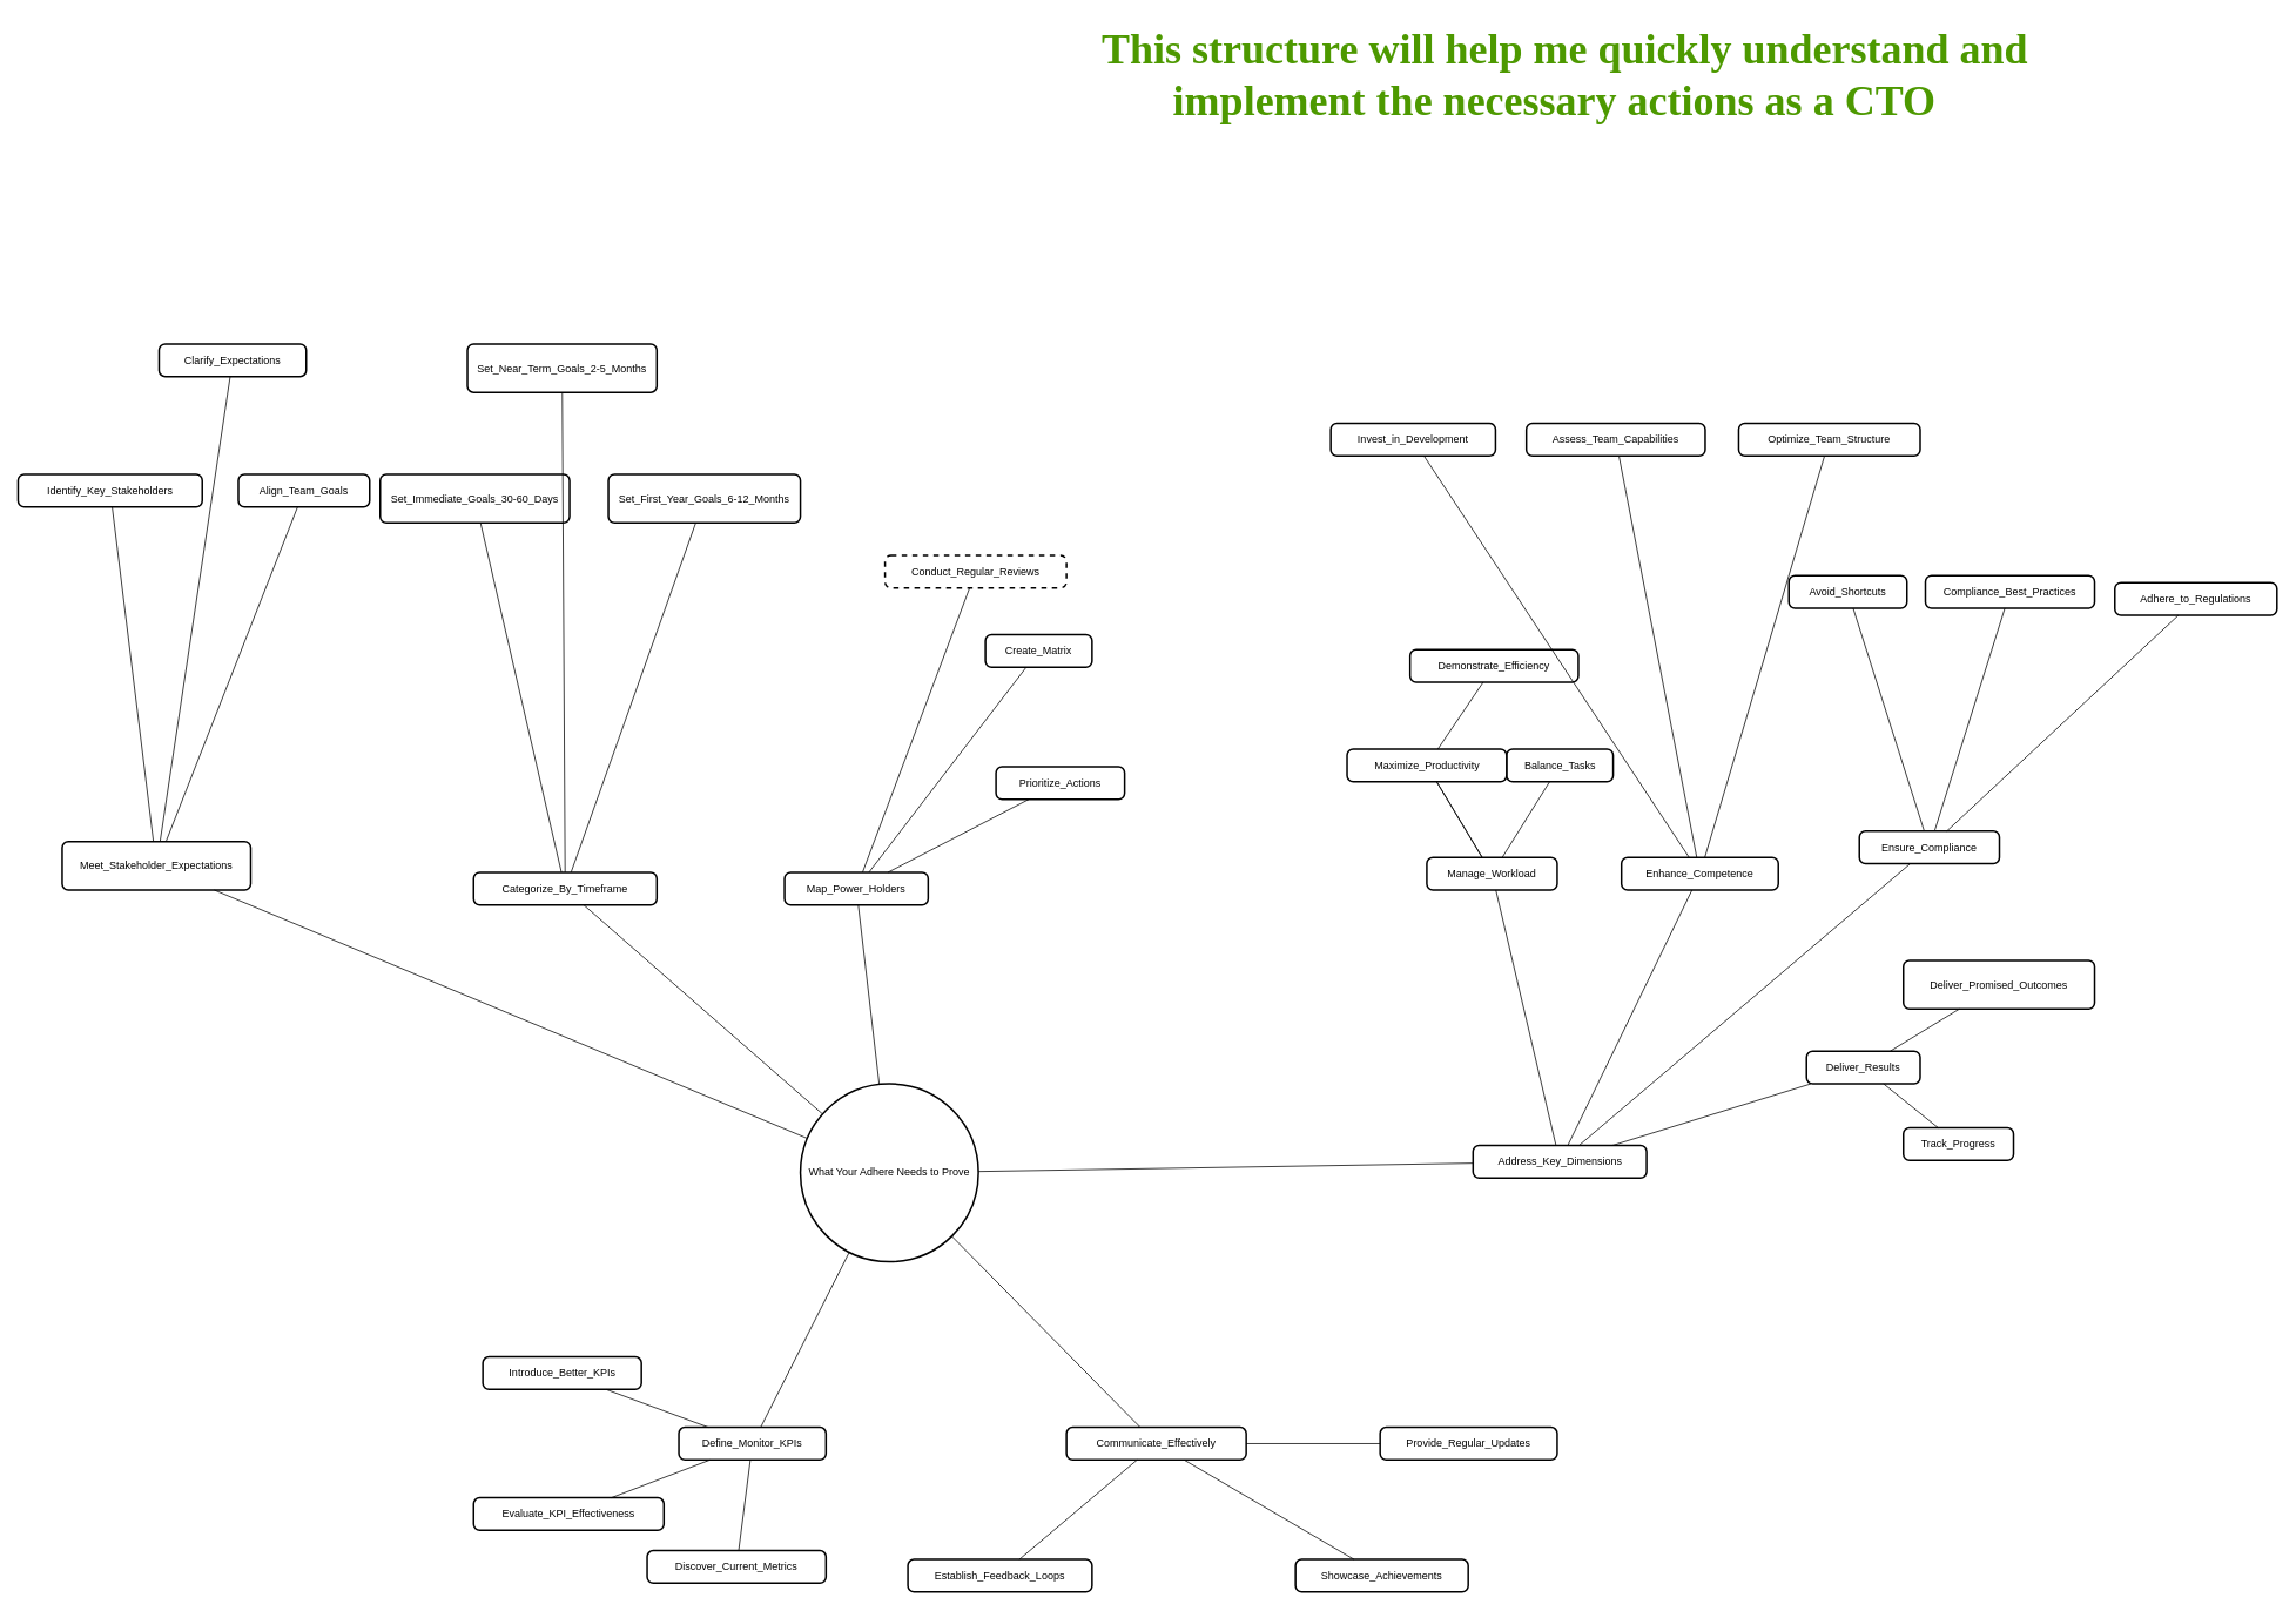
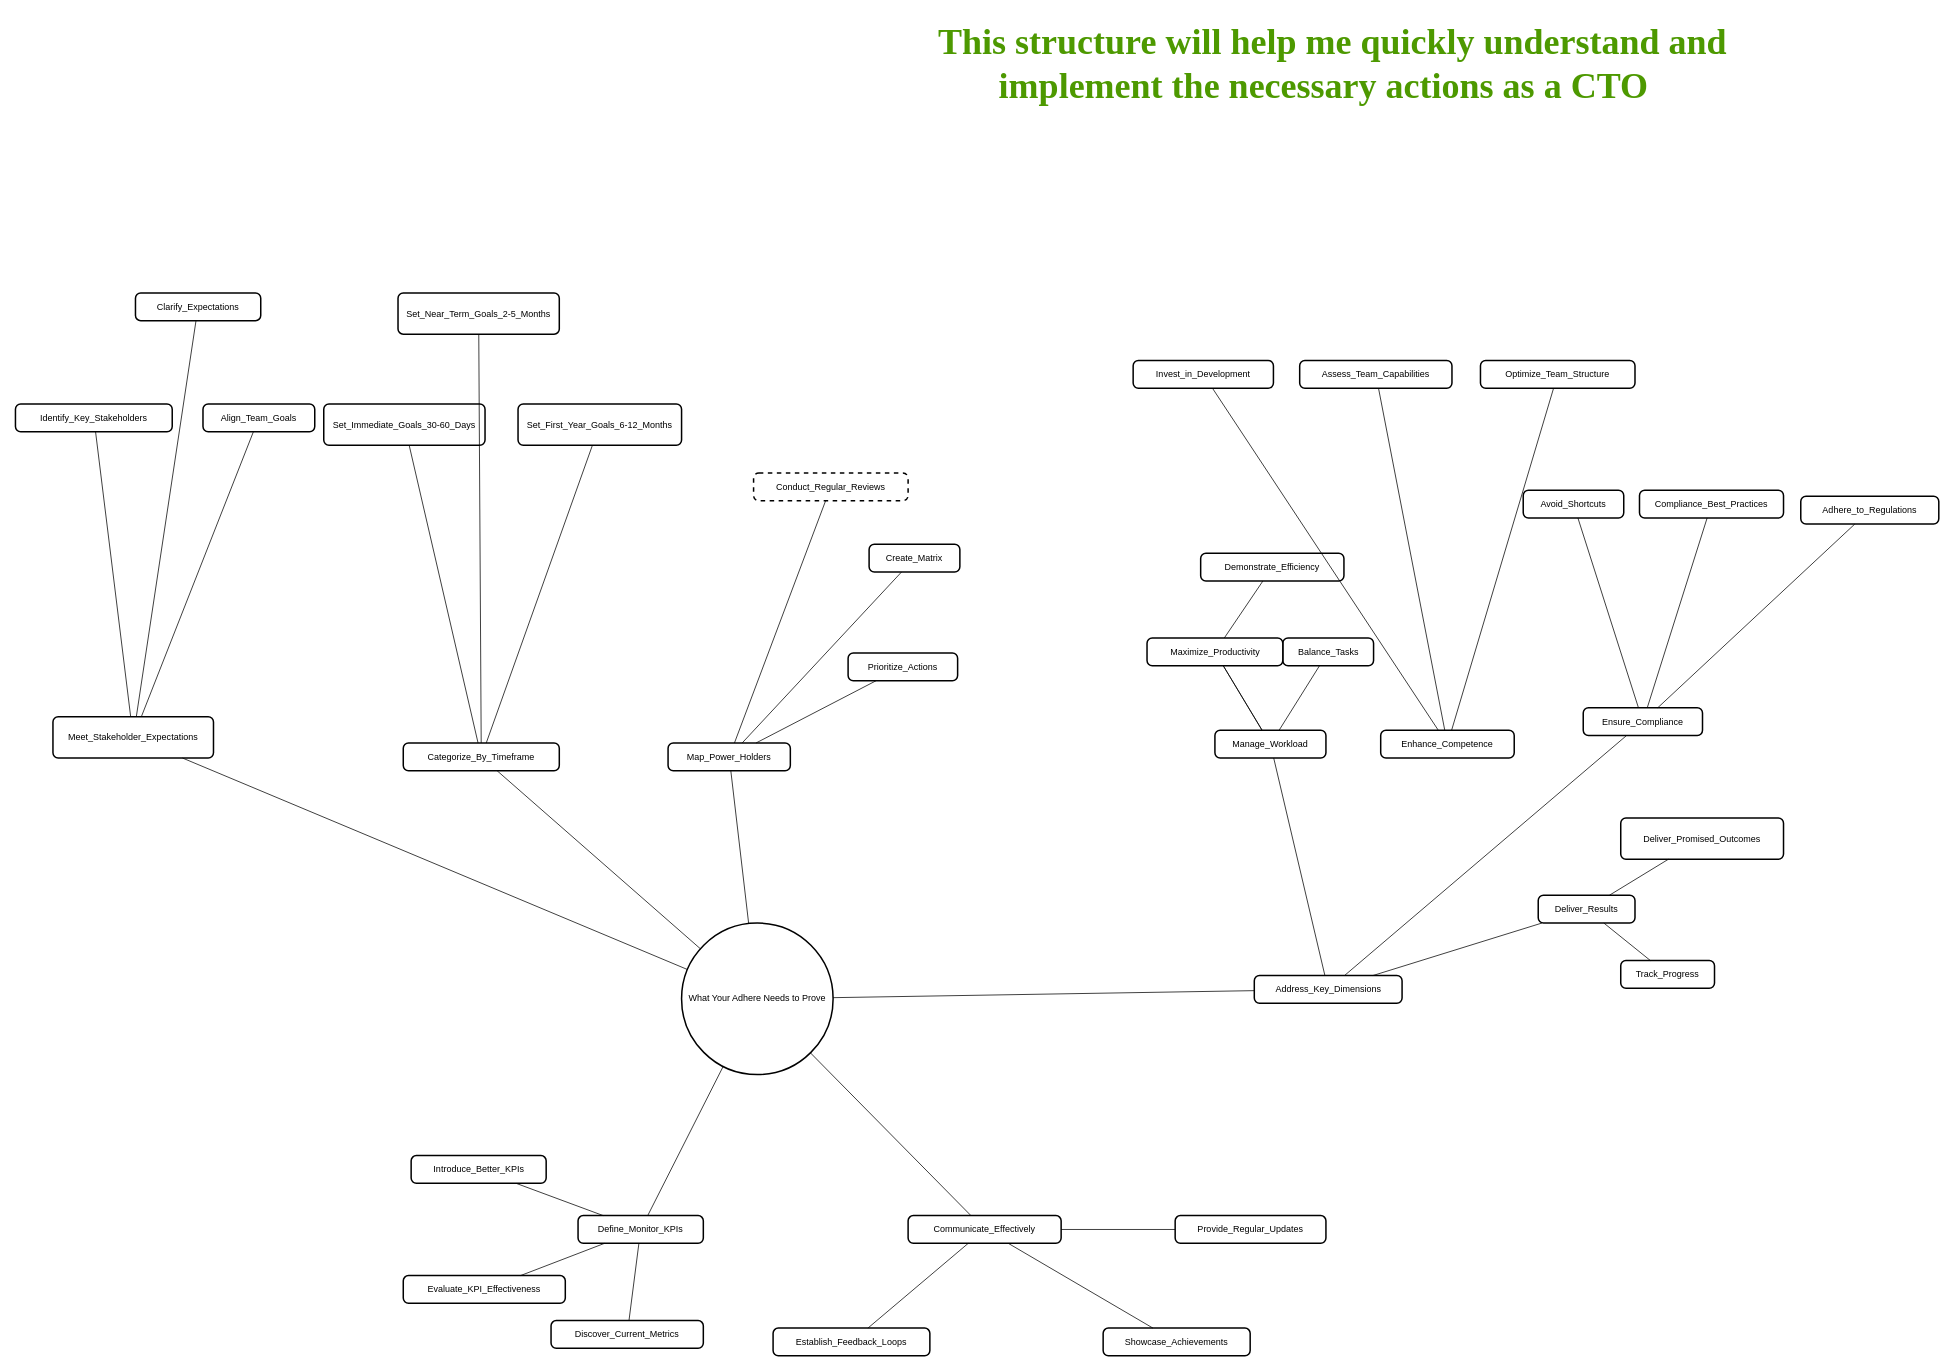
- <mxCell id="31" value="Create_Matrix" style="rounded=1;absoluteArcSize=1;arcSize=14;whiteSpace=wrap;strokeWidth=2;" parent="1" vertex="1"><mxGeometry x="1118" y="720" width="121" height="37" as="geometry" /></mxCell>
+ <mxCell id="31" value="Create_Matrix" style="rounded=1;absoluteArcSize=1;arcSize=14;whiteSpace=wrap;strokeWidth=2;" parent="1" vertex="1"><mxGeometry x="1158" y="725" width="121" height="37" as="geometry" /></mxCell>
- <mxCell id="54" style="endArrow=none;rounded=0;" parent="1" source="15" target="19" edge="1"><mxGeometry relative="1" as="geometry" /></mxCell>
